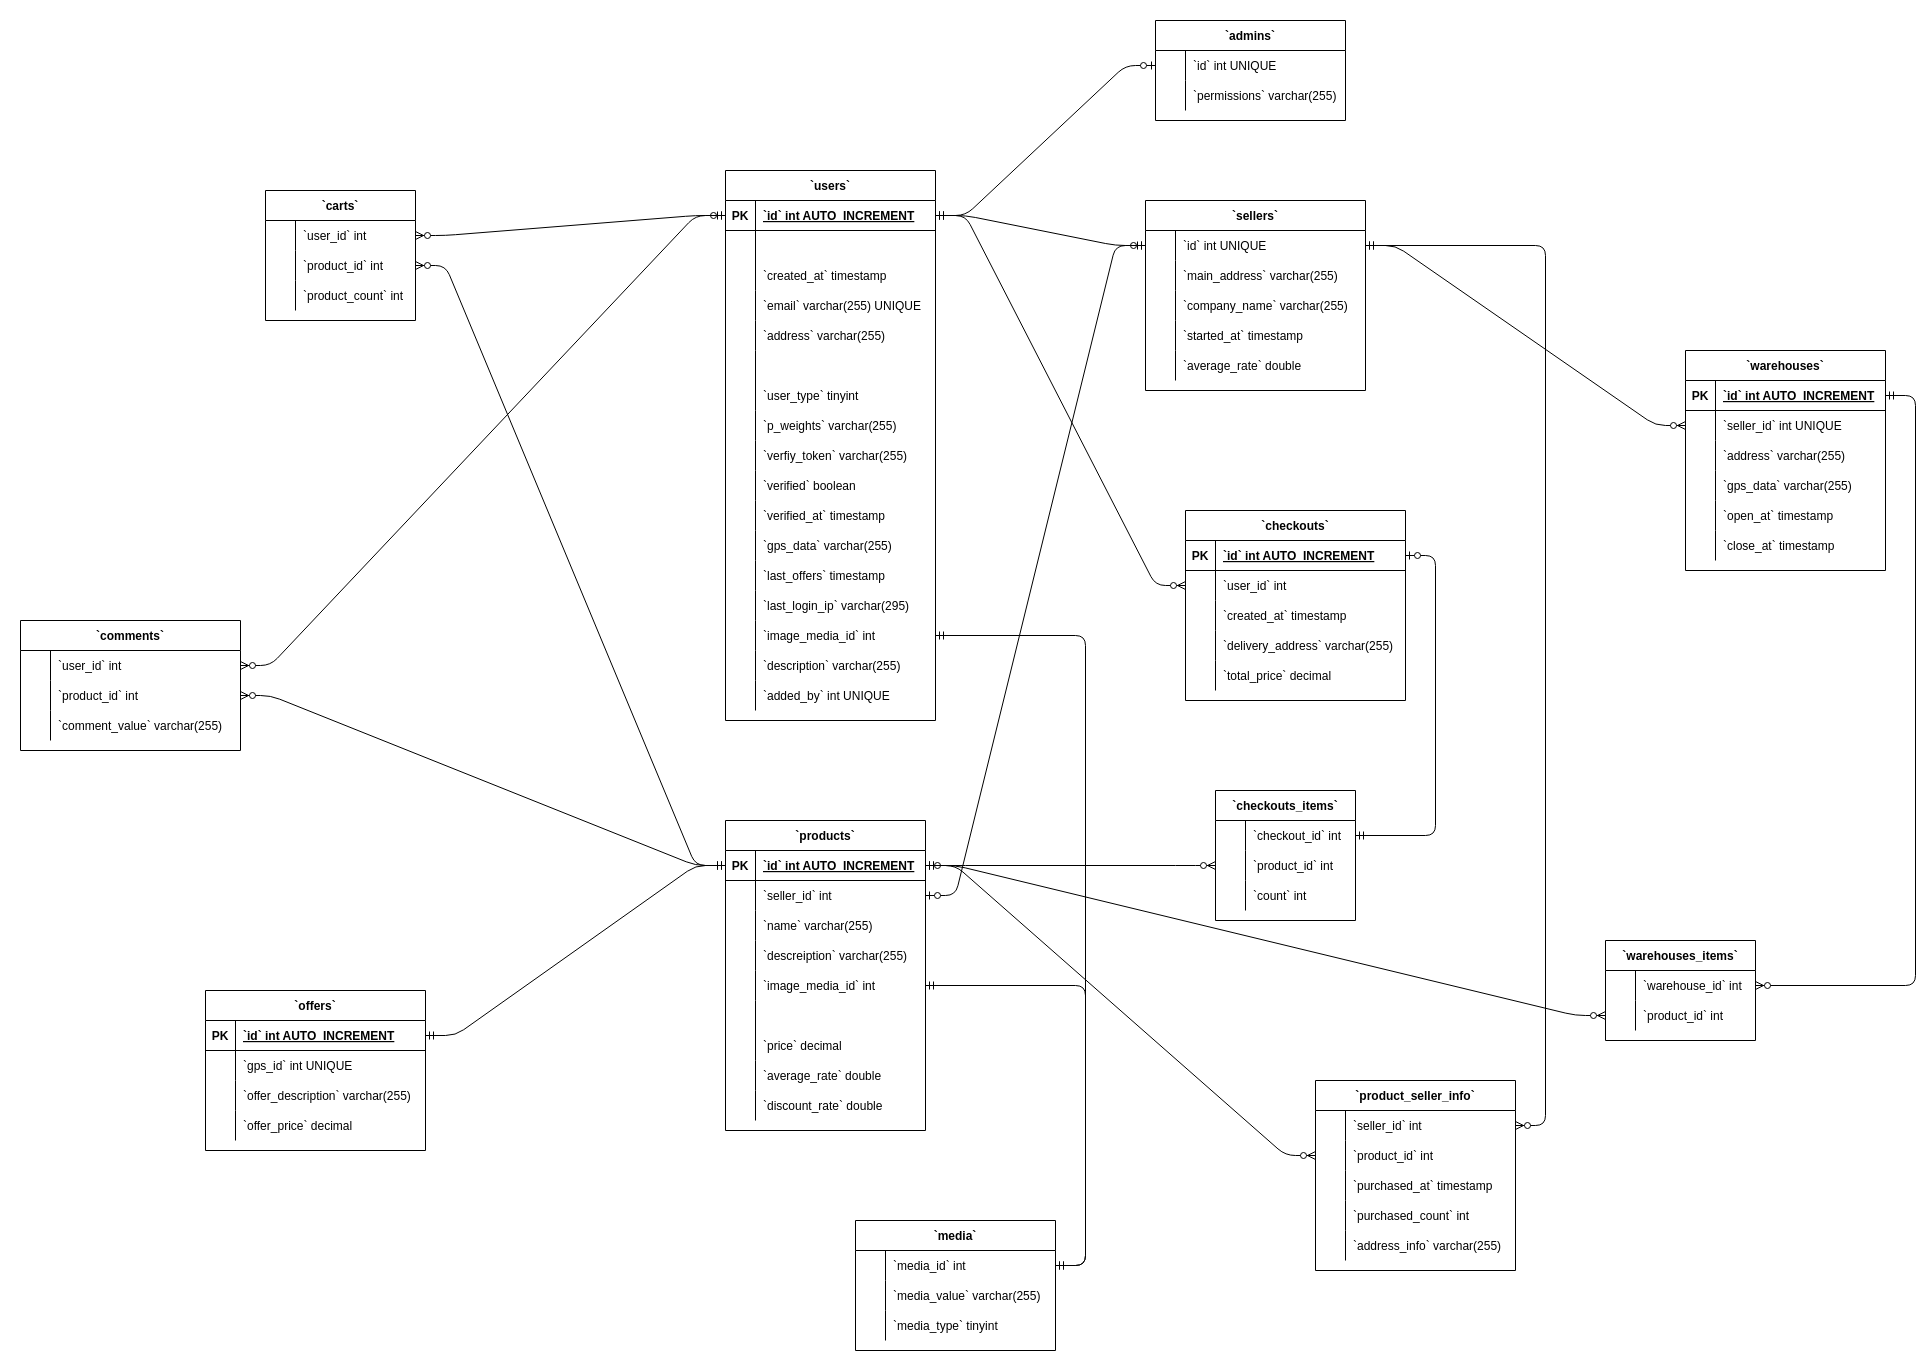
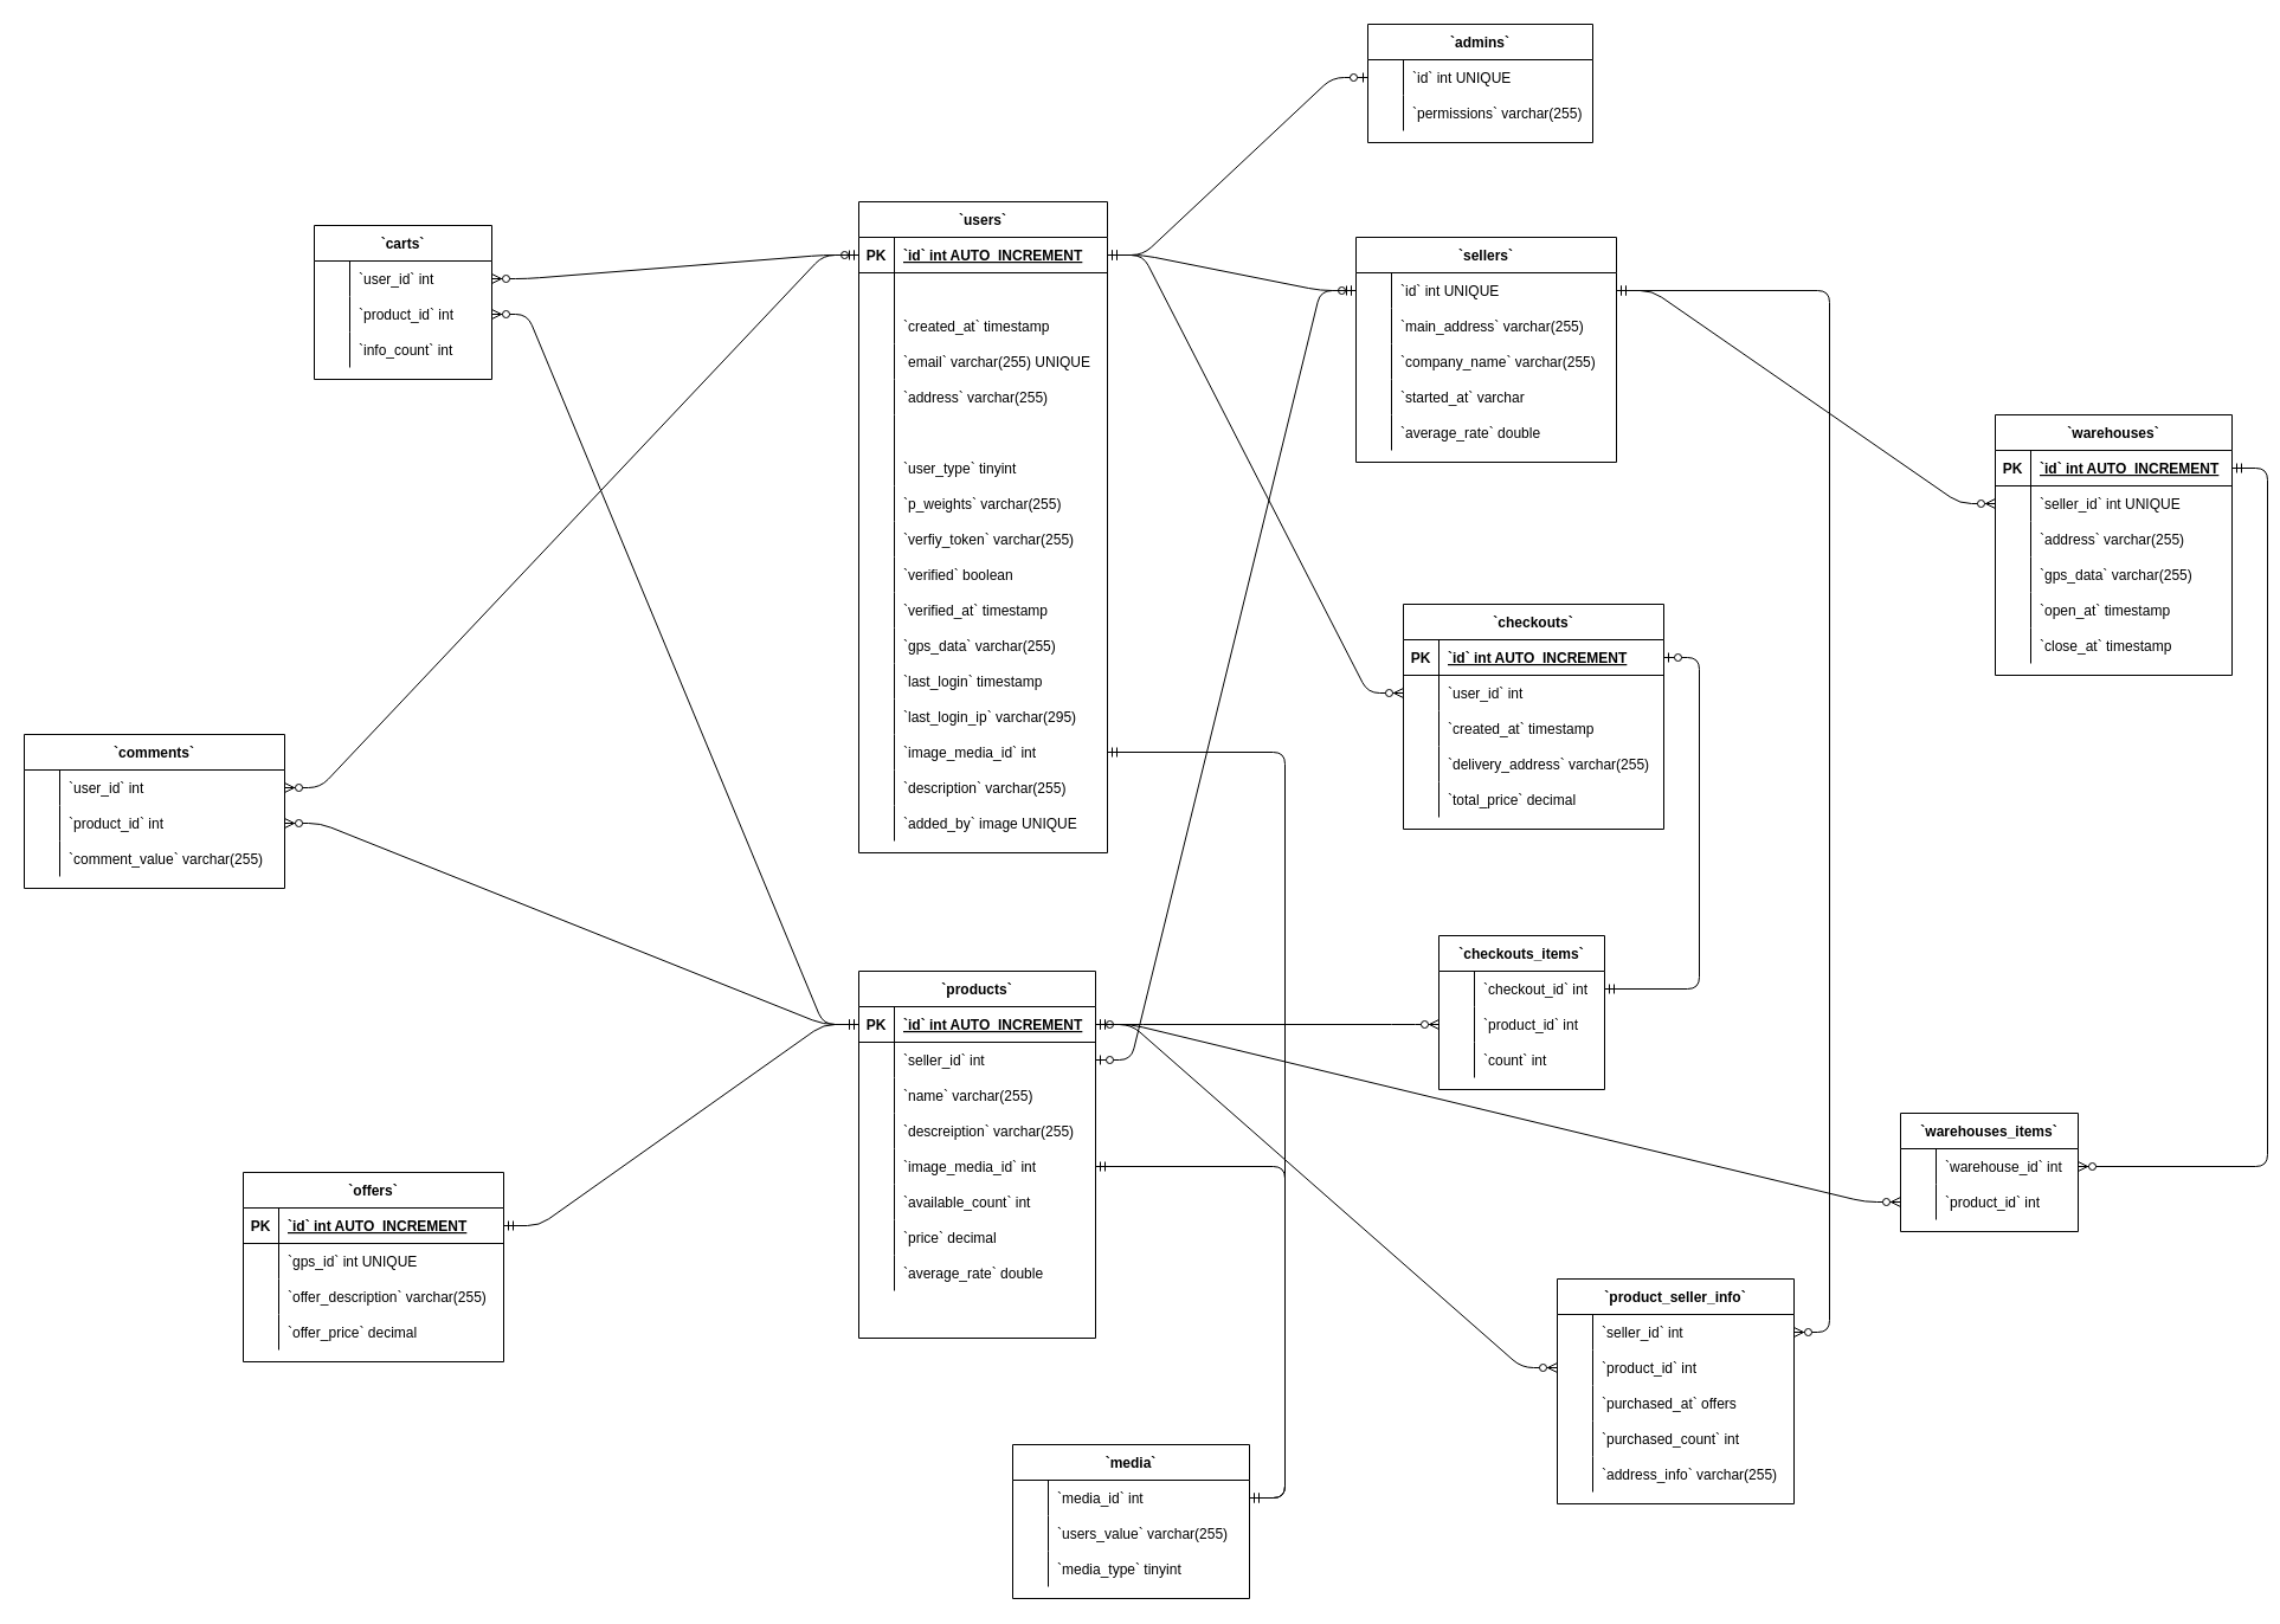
- <mxCell id="105" value="`product_count` int" style="shape=partialRectangle;overflow=hidden;connectable=0;fillColor=none;top=0;left=0;bottom=0;right=0;align=left;spacingLeft=6;" parent="103" vertex="1"><mxGeometry x="30" width="120" height="30" as="geometry" /></mxCell>
+ <mxCell id="105" value="`info_count` int" style="shape=partialRectangle;overflow=hidden;connectable=0;fillColor=none;top=0;left=0;bottom=0;right=0;align=left;spacingLeft=6;" parent="103" vertex="1"><mxGeometry x="30" width="120" height="30" as="geometry" /></mxCell>
- <mxCell id="64" value="`started_at` timestamp" style="shape=partialRectangle;overflow=hidden;connectable=0;fillColor=none;top=0;left=0;bottom=0;right=0;align=left;spacingLeft=6;" parent="62" vertex="1"><mxGeometry x="30" width="190" height="30" as="geometry" /></mxCell>
+ <mxCell id="64" value="`started_at` varchar" style="shape=partialRectangle;overflow=hidden;connectable=0;fillColor=none;top=0;left=0;bottom=0;right=0;align=left;spacingLeft=6;" parent="62" vertex="1"><mxGeometry x="30" width="190" height="30" as="geometry" /></mxCell>
- <mxCell id="39" value="`last_offers` timestamp" style="shape=partialRectangle;overflow=hidden;connectable=0;fillColor=none;top=0;left=0;bottom=0;right=0;align=left;spacingLeft=6;" parent="37" vertex="1"><mxGeometry x="30" width="180" height="30" as="geometry" /></mxCell>
+ <mxCell id="39" value="`last_login` timestamp" style="shape=partialRectangle;overflow=hidden;connectable=0;fillColor=none;top=0;left=0;bottom=0;right=0;align=left;spacingLeft=6;" parent="37" vertex="1"><mxGeometry x="30" width="180" height="30" as="geometry" /></mxCell>
- <mxCell id="51" value="`added_by` int UNIQUE" style="shape=partialRectangle;overflow=hidden;connectable=0;fillColor=none;top=0;left=0;bottom=0;right=0;align=left;spacingLeft=6;" parent="49" vertex="1"><mxGeometry x="30" width="180" height="30" as="geometry" /></mxCell>
+ <mxCell id="51" value="`added_by` image UNIQUE" style="shape=partialRectangle;overflow=hidden;connectable=0;fillColor=none;top=0;left=0;bottom=0;right=0;align=left;spacingLeft=6;" parent="49" vertex="1"><mxGeometry x="30" width="180" height="30" as="geometry" /></mxCell>
+ <mxCell id="86" value="`available_count` int" style="shape=partialRectangle;overflow=hidden;connectable=0;fillColor=none;top=0;left=0;bottom=0;right=0;align=left;spacingLeft=6;" parent="84" vertex="1"><mxGeometry x="30" width="170" height="30" as="geometry" /></mxCell>
- <mxCell id="95" value="`discount_rate` double" style="shape=partialRectangle;overflow=hidden;connectable=0;fillColor=none;top=0;left=0;bottom=0;right=0;align=left;spacingLeft=6;" parent="93" vertex="1"><mxGeometry x="30" width="170" height="30" as="geometry" /></mxCell>
- <mxCell id="167" value="`purchased_at` timestamp" style="shape=partialRectangle;overflow=hidden;connectable=0;fillColor=none;top=0;left=0;bottom=0;right=0;align=left;spacingLeft=6;" parent="165" vertex="1"><mxGeometry x="30" width="170" height="30" as="geometry" /></mxCell>
+ <mxCell id="167" value="`purchased_at` offers" style="shape=partialRectangle;overflow=hidden;connectable=0;fillColor=none;top=0;left=0;bottom=0;right=0;align=left;spacingLeft=6;" parent="165" vertex="1"><mxGeometry x="30" width="170" height="30" as="geometry" /></mxCell>
- <mxCell id="203" value="`media_value` varchar(255)" style="shape=partialRectangle;overflow=hidden;connectable=0;fillColor=none;top=0;left=0;bottom=0;right=0;align=left;spacingLeft=6;" parent="201" vertex="1"><mxGeometry x="30" width="170" height="30" as="geometry" /></mxCell>
+ <mxCell id="203" value="`users_value` varchar(255)" style="shape=partialRectangle;overflow=hidden;connectable=0;fillColor=none;top=0;left=0;bottom=0;right=0;align=left;spacingLeft=6;" parent="201" vertex="1"><mxGeometry x="30" width="170" height="30" as="geometry" /></mxCell>
